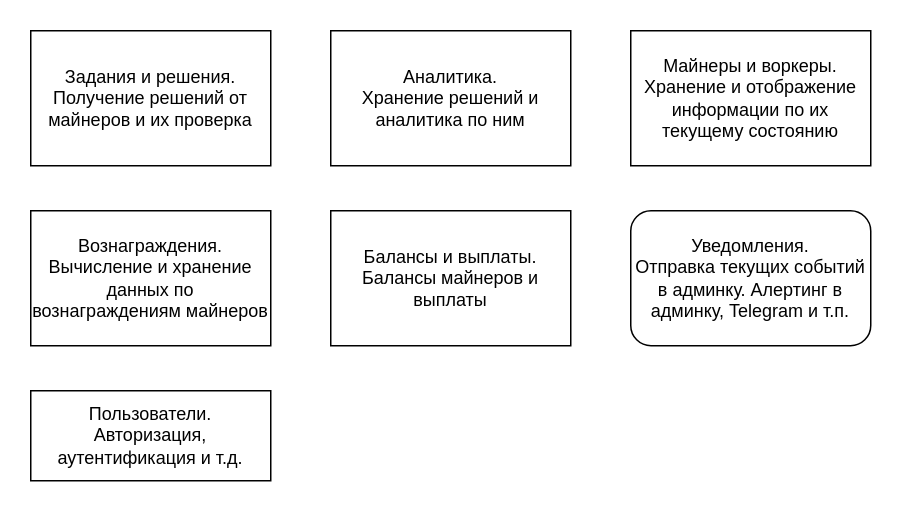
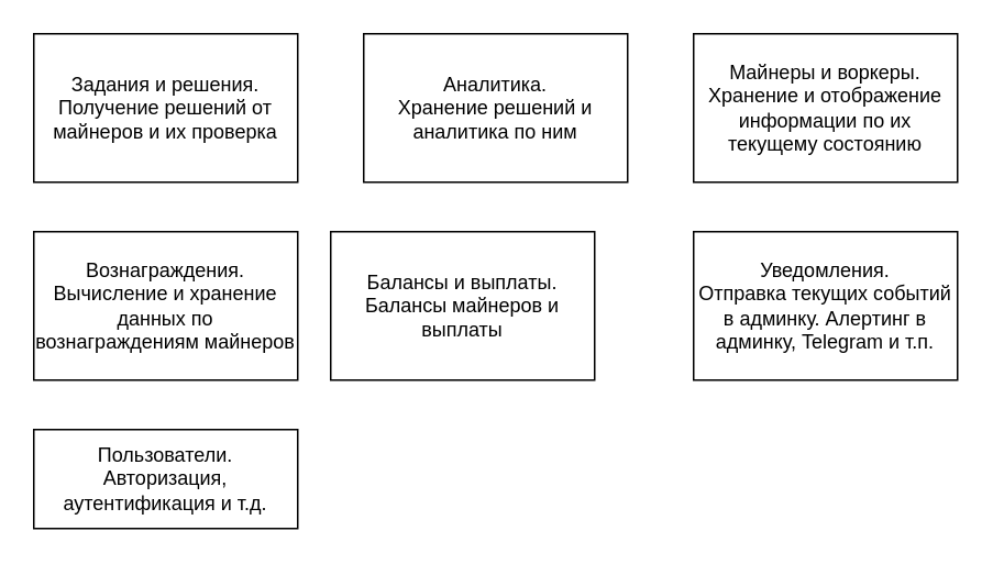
- <mxCell id="6" value="&lt;div&gt;Балансы и выплаты.&lt;br&gt;&lt;/div&gt;&lt;div&gt;Балансы майнеров и выплаты&lt;/div&gt;" style="rounded=0;whiteSpace=wrap;html=1;" parent="1" vertex="1"><mxGeometry x="220" y="140" width="160" height="90" as="geometry" /></mxCell>
+ <mxCell id="6" value="&lt;div&gt;Балансы и выплаты.&lt;br&gt;&lt;/div&gt;&lt;div&gt;Балансы майнеров и выплаты&lt;/div&gt;" style="rounded=0;whiteSpace=wrap;html=1;" parent="1" vertex="1"><mxGeometry x="200" y="140" width="160" height="90" as="geometry" /></mxCell>
- <mxCell id="7" value="&lt;div&gt;Уведомления.&lt;/div&gt;&lt;div&gt;Отправка текущих событий в админку. Алертинг в админку, Telegram и т.п.&lt;br&gt;&lt;/div&gt;" style="whiteSpace=wrap;html=1;rounded=1;" parent="1" vertex="1"><mxGeometry x="420" y="140" width="160" height="90" as="geometry" /></mxCell>
+ <mxCell id="7" value="&lt;div&gt;Уведомления.&lt;/div&gt;&lt;div&gt;Отправка текущих событий в админку. Алертинг в админку, Telegram и т.п.&lt;br&gt;&lt;/div&gt;" style="rounded=0;whiteSpace=wrap;html=1;" parent="1" vertex="1"><mxGeometry x="420" y="140" width="160" height="90" as="geometry" /></mxCell>
